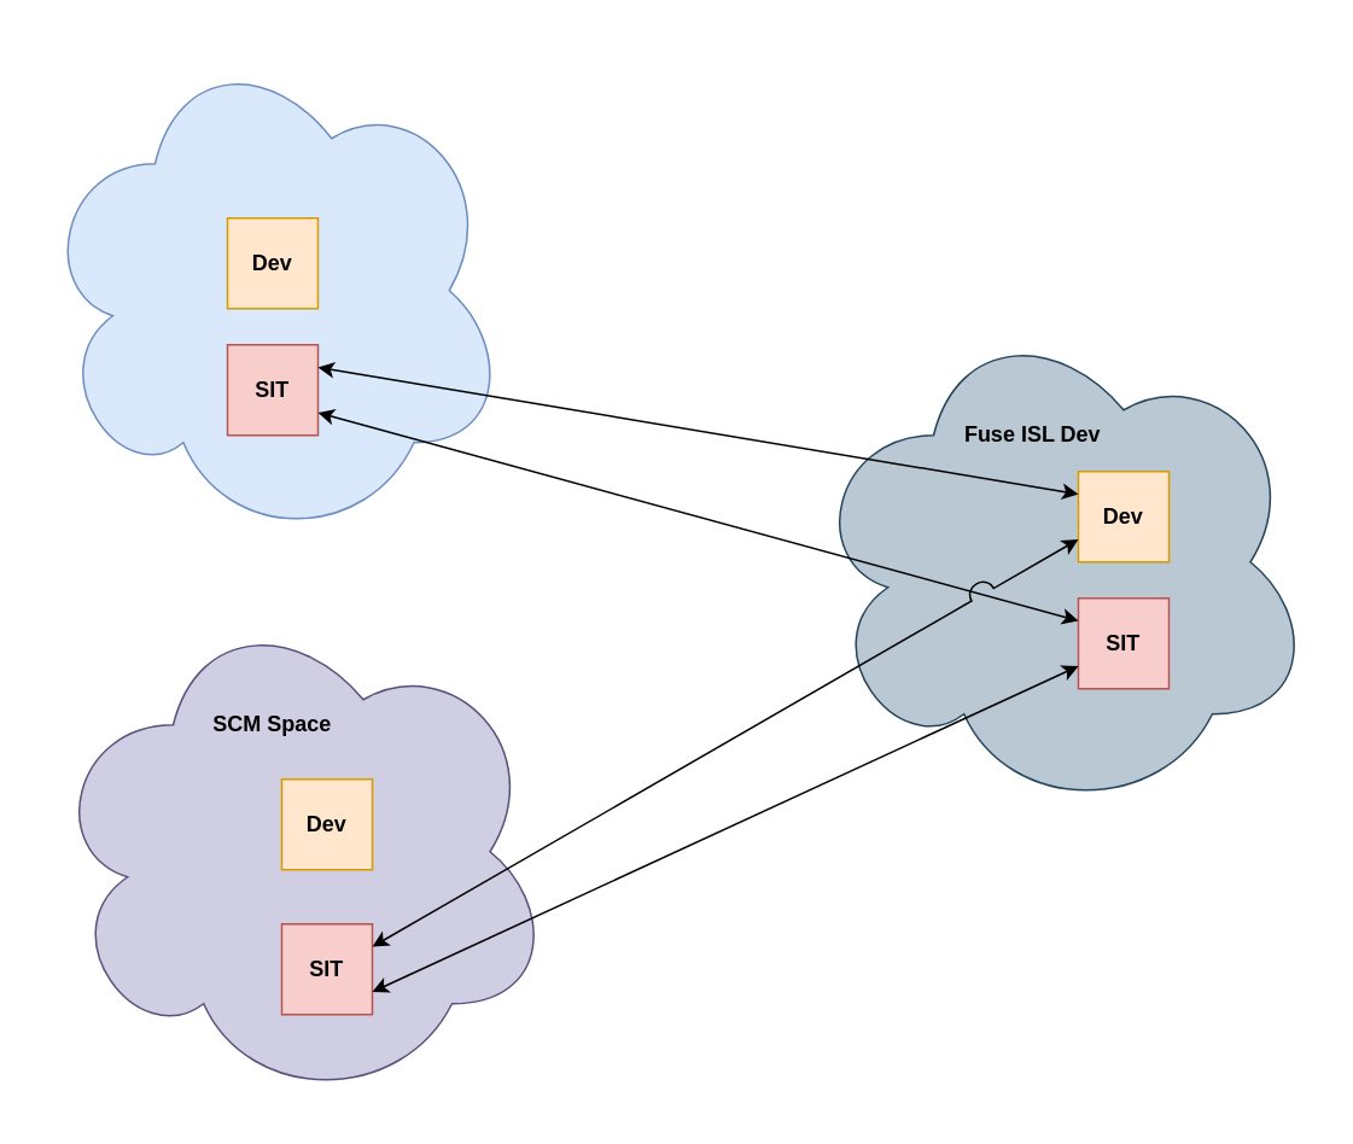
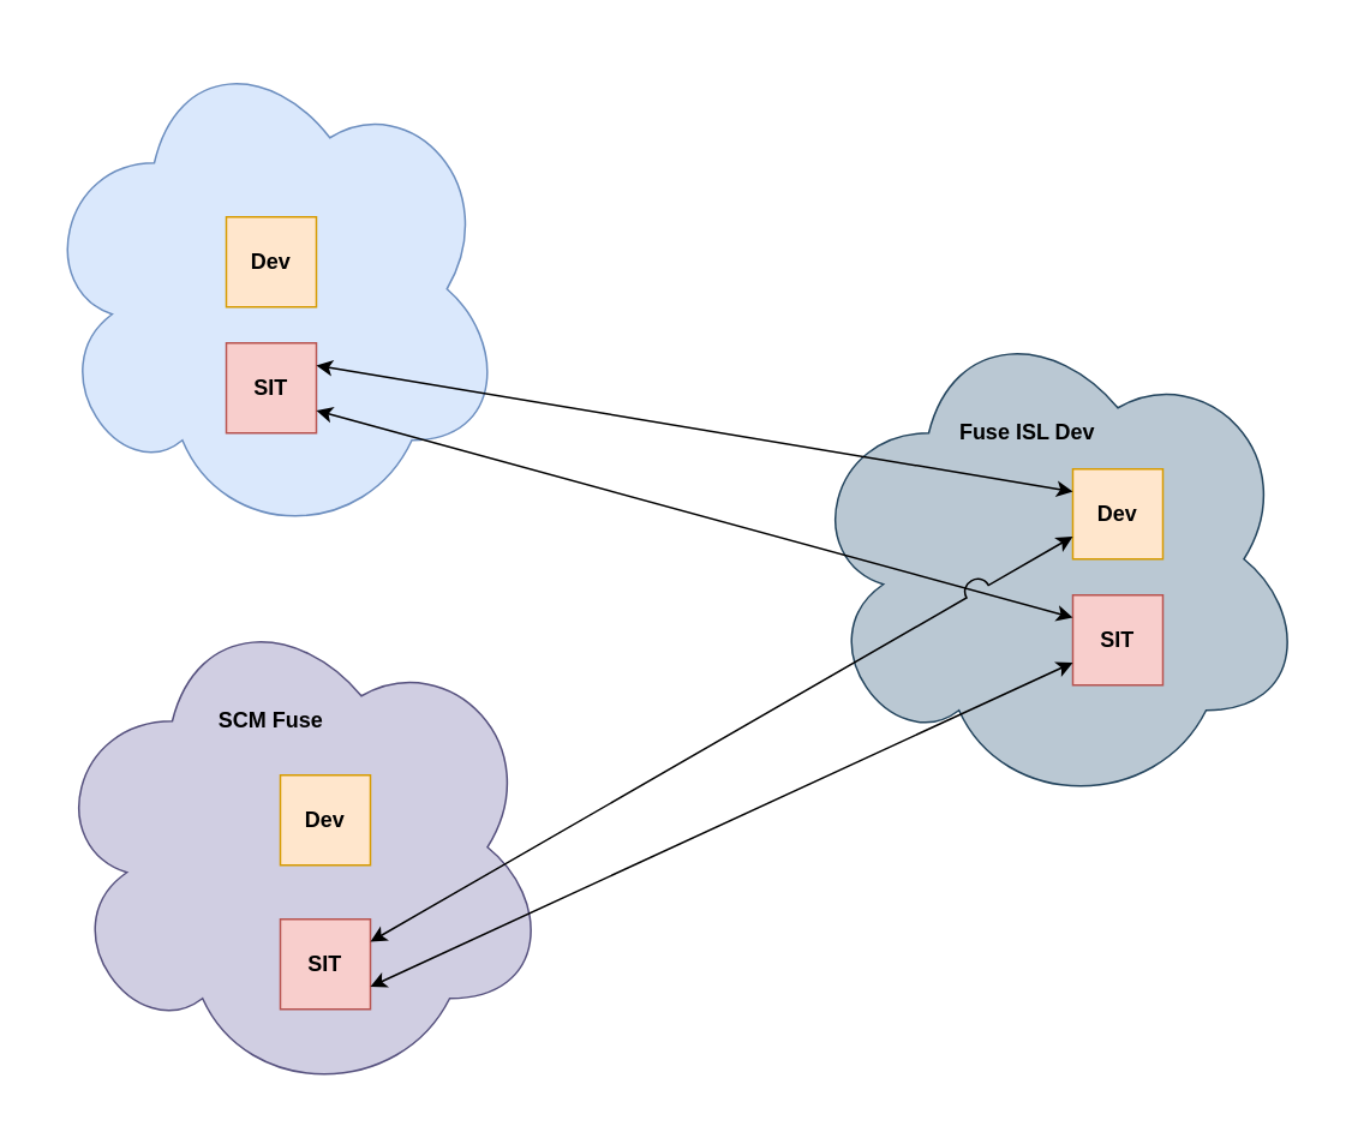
- <mxCell id="12" value="&lt;b&gt;SCM Space&lt;/b&gt;" style="text;html=1;strokeColor=none;fillColor=none;align=center;verticalAlign=middle;whiteSpace=wrap;rounded=0;" parent="1" vertex="1"><mxGeometry x="95" y="390" width="110" height="20" as="geometry" /></mxCell>
+ <mxCell id="12" value="&lt;b&gt;SCM Fuse&lt;/b&gt;" style="text;html=1;strokeColor=none;fillColor=none;align=center;verticalAlign=middle;whiteSpace=wrap;rounded=0;" parent="1" vertex="1"><mxGeometry x="95" y="390" width="110" height="20" as="geometry" /></mxCell>
